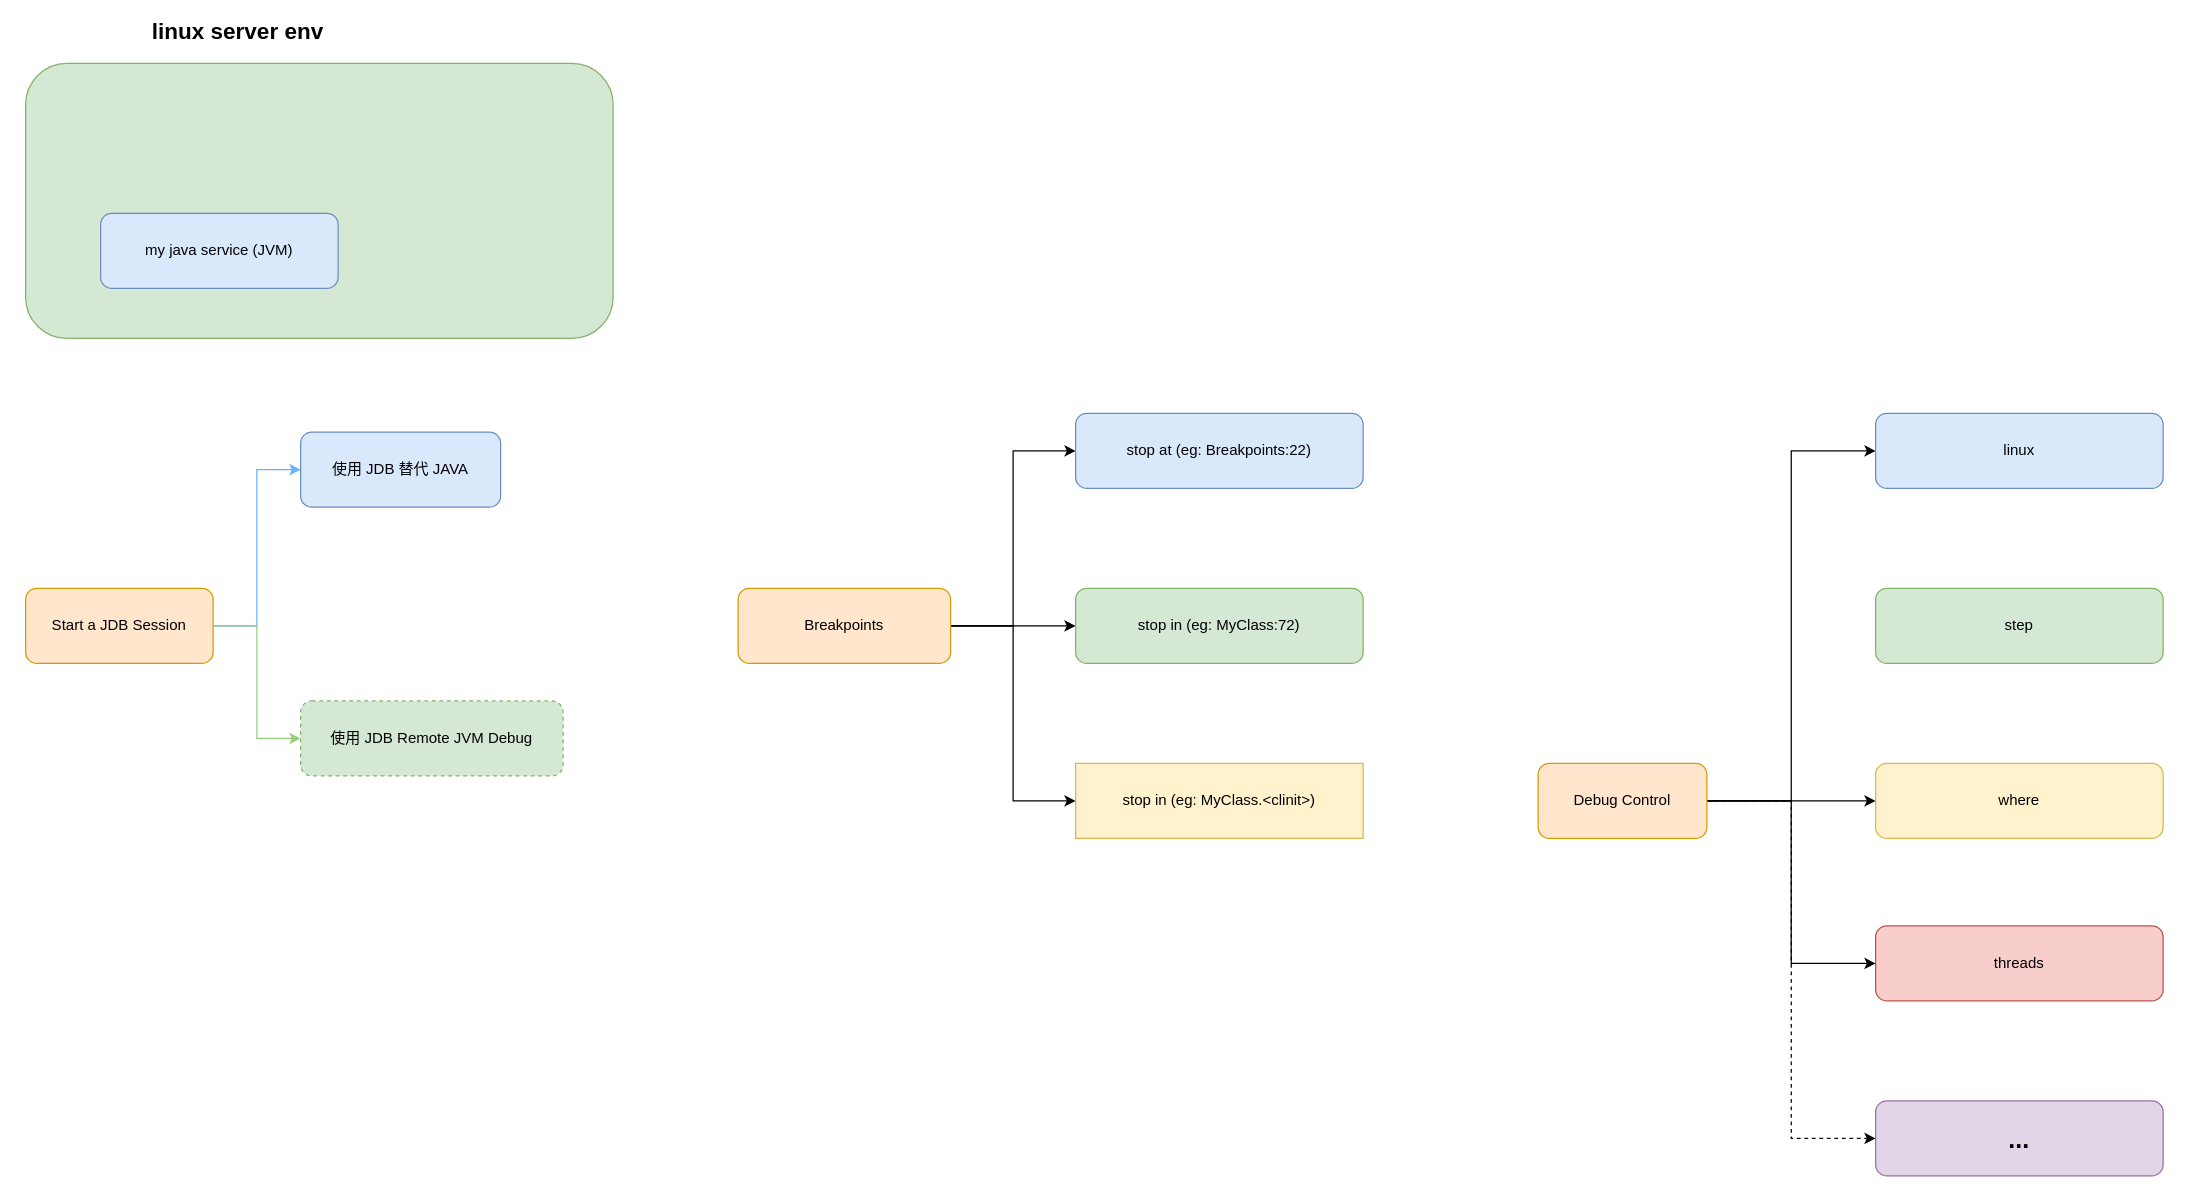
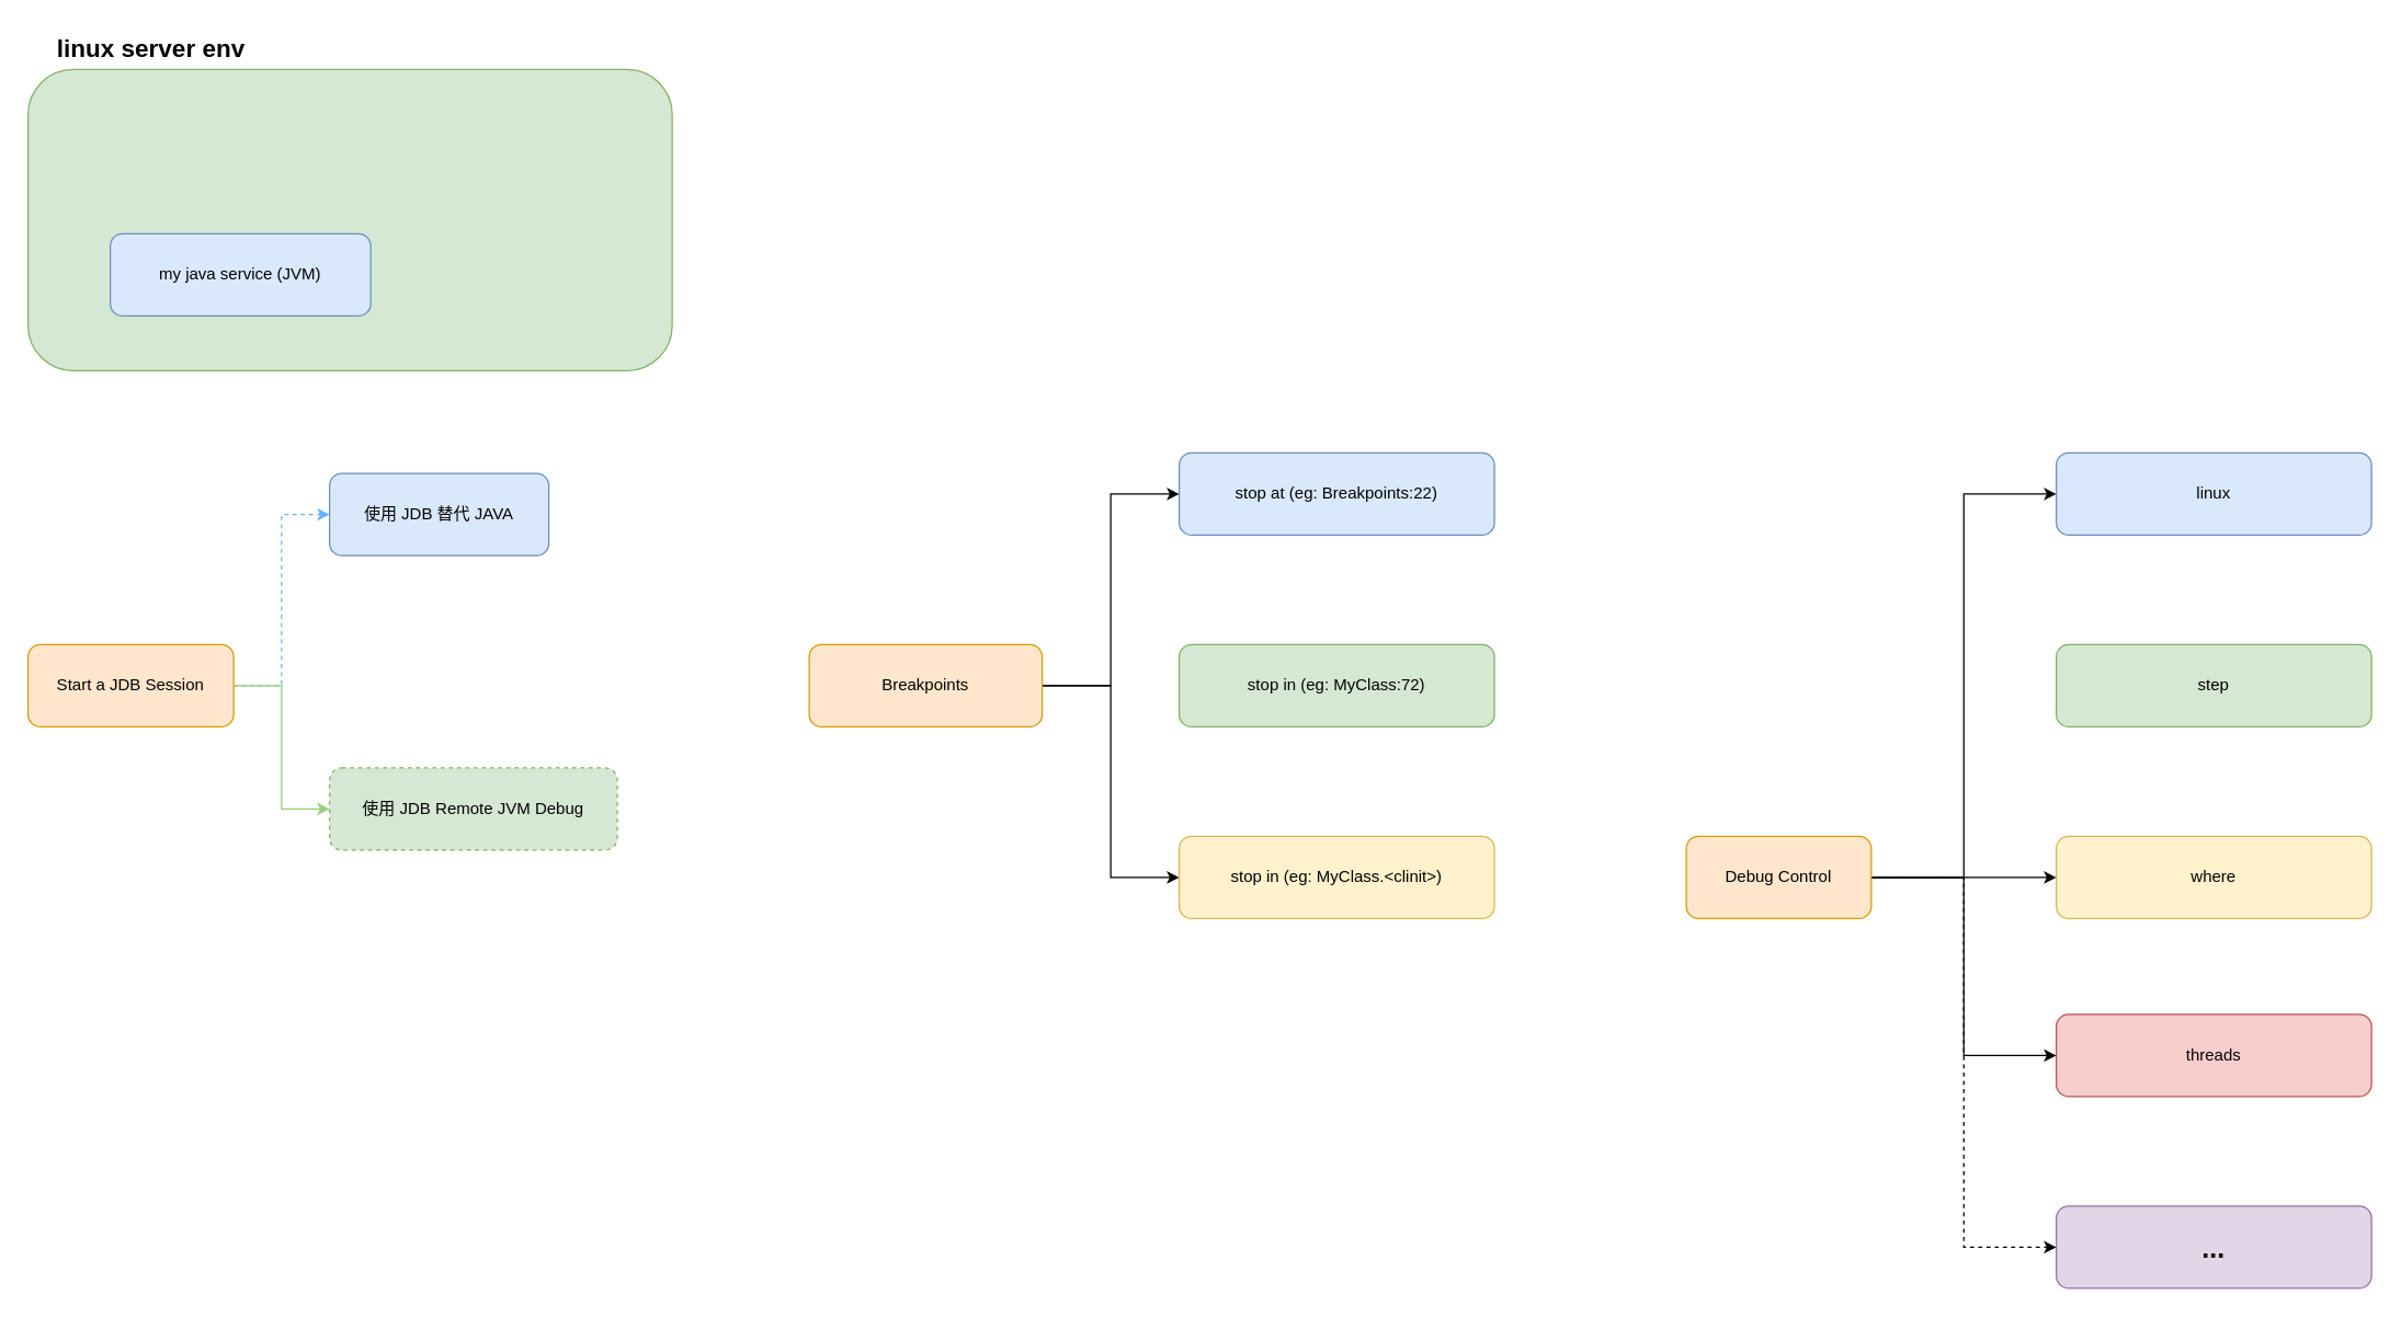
- <mxCell id="3" value="linux server env" style="text;html=1;align=center;verticalAlign=middle;whiteSpace=wrap;rounded=0;fontStyle=1;fontSize=18;" vertex="1" parent="1"><mxGeometry x="100" y="10" width="180" height="30" as="geometry" /></mxCell>
+ <mxCell id="3" value="linux server env" style="text;html=1;align=center;verticalAlign=middle;whiteSpace=wrap;rounded=0;fontStyle=1;fontSize=18;" vertex="1" parent="1"><mxGeometry x="20" y="20" width="180" height="30" as="geometry" /></mxCell>
- <mxCell id="5" style="edgeStyle=orthogonalEdgeStyle;rounded=0;orthogonalLoop=1;jettySize=auto;html=1;entryX=0;entryY=0.5;entryDx=0;entryDy=0;strokeColor=#66B2FF;" edge="1" parent="1" source="7" target="8"><mxGeometry relative="1" as="geometry" /></mxCell>
+ <mxCell id="5" style="edgeStyle=orthogonalEdgeStyle;rounded=0;orthogonalLoop=1;jettySize=auto;html=1;entryX=0;entryY=0.5;entryDx=0;entryDy=0;strokeColor=#66B2FF;dashed=1;" edge="1" parent="1" source="7" target="8"><mxGeometry relative="1" as="geometry" /></mxCell>
- <mxCell id="11" style="edgeStyle=orthogonalEdgeStyle;rounded=0;orthogonalLoop=1;jettySize=auto;html=1;" edge="1" parent="1" source="13" target="15"><mxGeometry relative="1" as="geometry" /></mxCell>
- <mxCell id="16" value="stop in (eg: MyClass.&amp;lt;clinit&amp;gt;)" style="whiteSpace=wrap;html=1;fillColor=#fff2cc;strokeColor=#d6b656;rounded=0;" vertex="1" parent="1"><mxGeometry x="860" y="610" width="230" height="60" as="geometry" /></mxCell>
+ <mxCell id="16" value="stop in (eg: MyClass.&amp;lt;clinit&amp;gt;)" style="rounded=1;whiteSpace=wrap;html=1;fillColor=#fff2cc;strokeColor=#d6b656;" vertex="1" parent="1"><mxGeometry x="860" y="610" width="230" height="60" as="geometry" /></mxCell>
